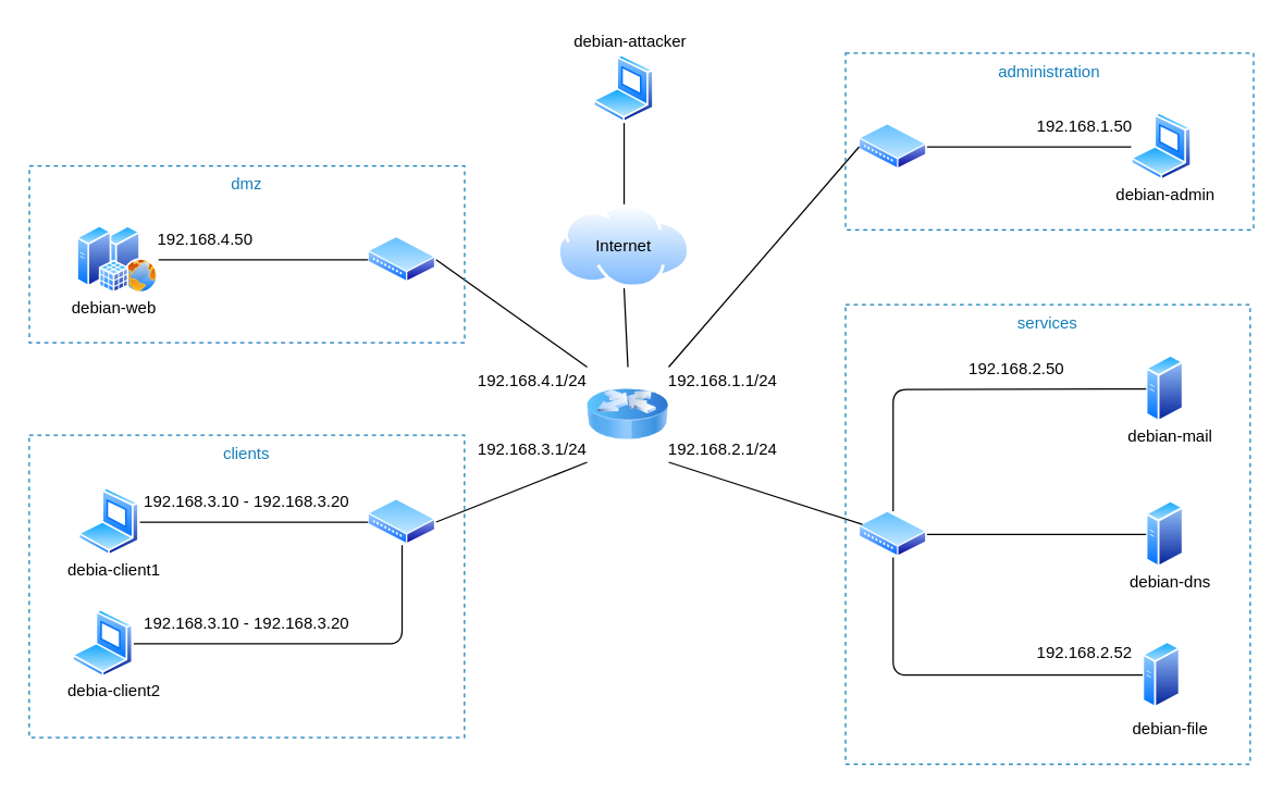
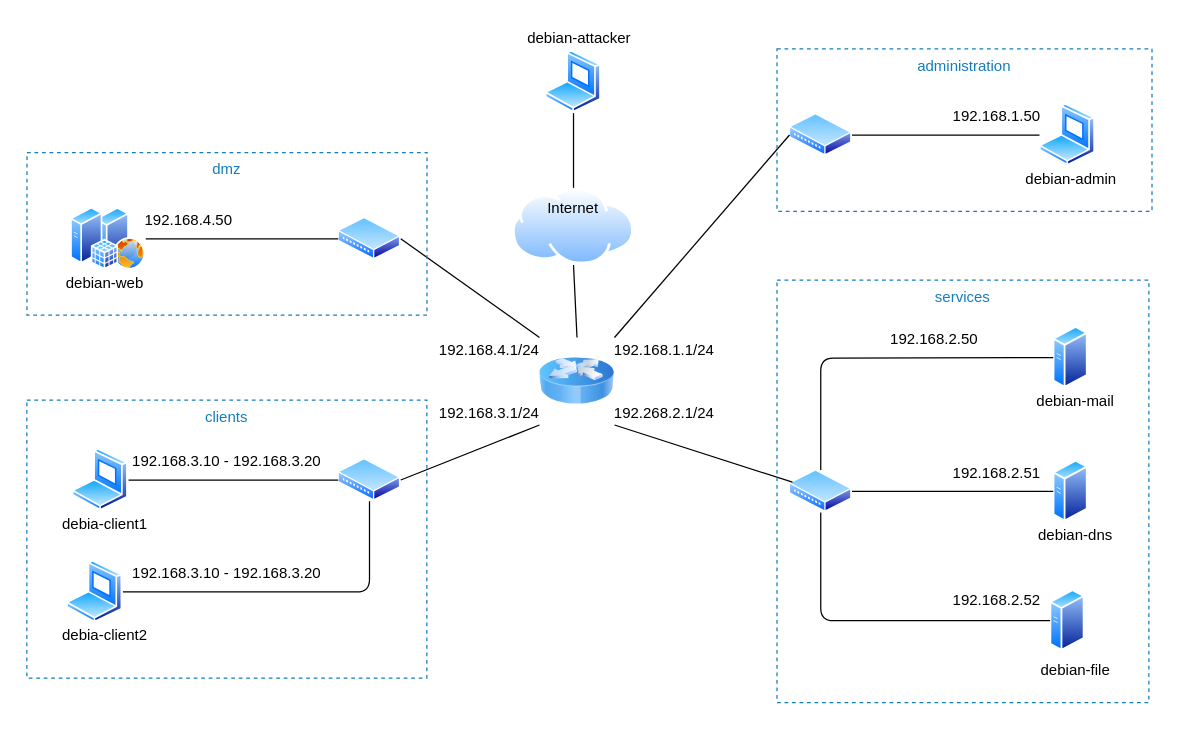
- <mxCell id="42" value="Internet" style="text;html=1;strokeColor=none;fillColor=none;align=center;verticalAlign=middle;whiteSpace=wrap;rounded=0;" parent="1" vertex="1"><mxGeometry x="438.21" y="170.75" width="40" height="20" as="geometry" /></mxCell>
+ <mxCell id="42" value="Internet" style="text;html=1;strokeColor=none;fillColor=none;align=center;verticalAlign=middle;whiteSpace=wrap;rounded=0;" parent="1" vertex="1"><mxGeometry x="438.21" y="155.75" width="40" height="20" as="geometry" /></mxCell>
- <mxCell id="20" value="192.168.2.1/24" style="text;html=1;strokeColor=none;fillColor=none;align=center;verticalAlign=middle;whiteSpace=wrap;rounded=0;" parent="1" vertex="1"><mxGeometry x="491" y="319.5" width="80" height="20" as="geometry" /></mxCell>
+ <mxCell id="20" value="192.268.2.1/24" style="text;html=1;strokeColor=none;fillColor=none;align=center;verticalAlign=middle;whiteSpace=wrap;rounded=0;" parent="1" vertex="1"><mxGeometry x="491" y="319.5" width="80" height="20" as="geometry" /></mxCell>
+ <mxCell id="27" value="192.168.2.51" style="text;html=1;strokeColor=none;fillColor=none;align=center;verticalAlign=middle;whiteSpace=wrap;rounded=0;" parent="1" vertex="1"><mxGeometry x="757.25" y="367.5" width="80" height="20" as="geometry" /></mxCell>
